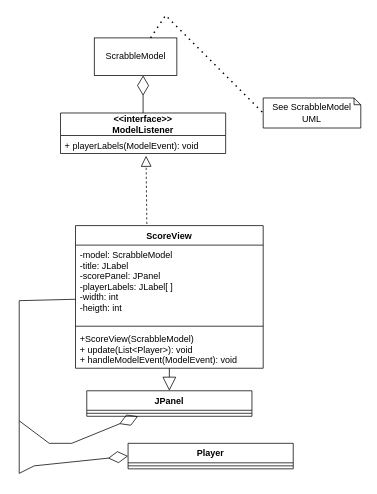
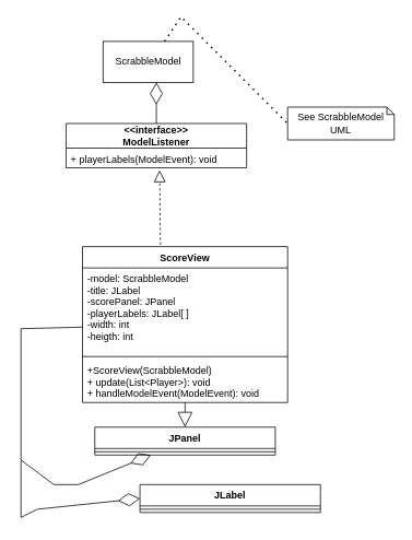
- <mxCell id="14" value="Player" style="swimlane;fontStyle=1;align=center;verticalAlign=top;childLayout=stackLayout;horizontal=1;startSize=26;horizontalStack=0;resizeParent=1;resizeParentMax=0;resizeLast=0;collapsible=1;marginBottom=0;" parent="1" vertex="1"><mxGeometry x="165" y="590" width="220" height="34" as="geometry" /></mxCell>
+ <mxCell id="14" value="JLabel" style="swimlane;fontStyle=1;align=center;verticalAlign=top;childLayout=stackLayout;horizontal=1;startSize=26;horizontalStack=0;resizeParent=1;resizeParentMax=0;resizeLast=0;collapsible=1;marginBottom=0;" parent="1" vertex="1"><mxGeometry x="165" y="590" width="220" height="34" as="geometry" /></mxCell>
